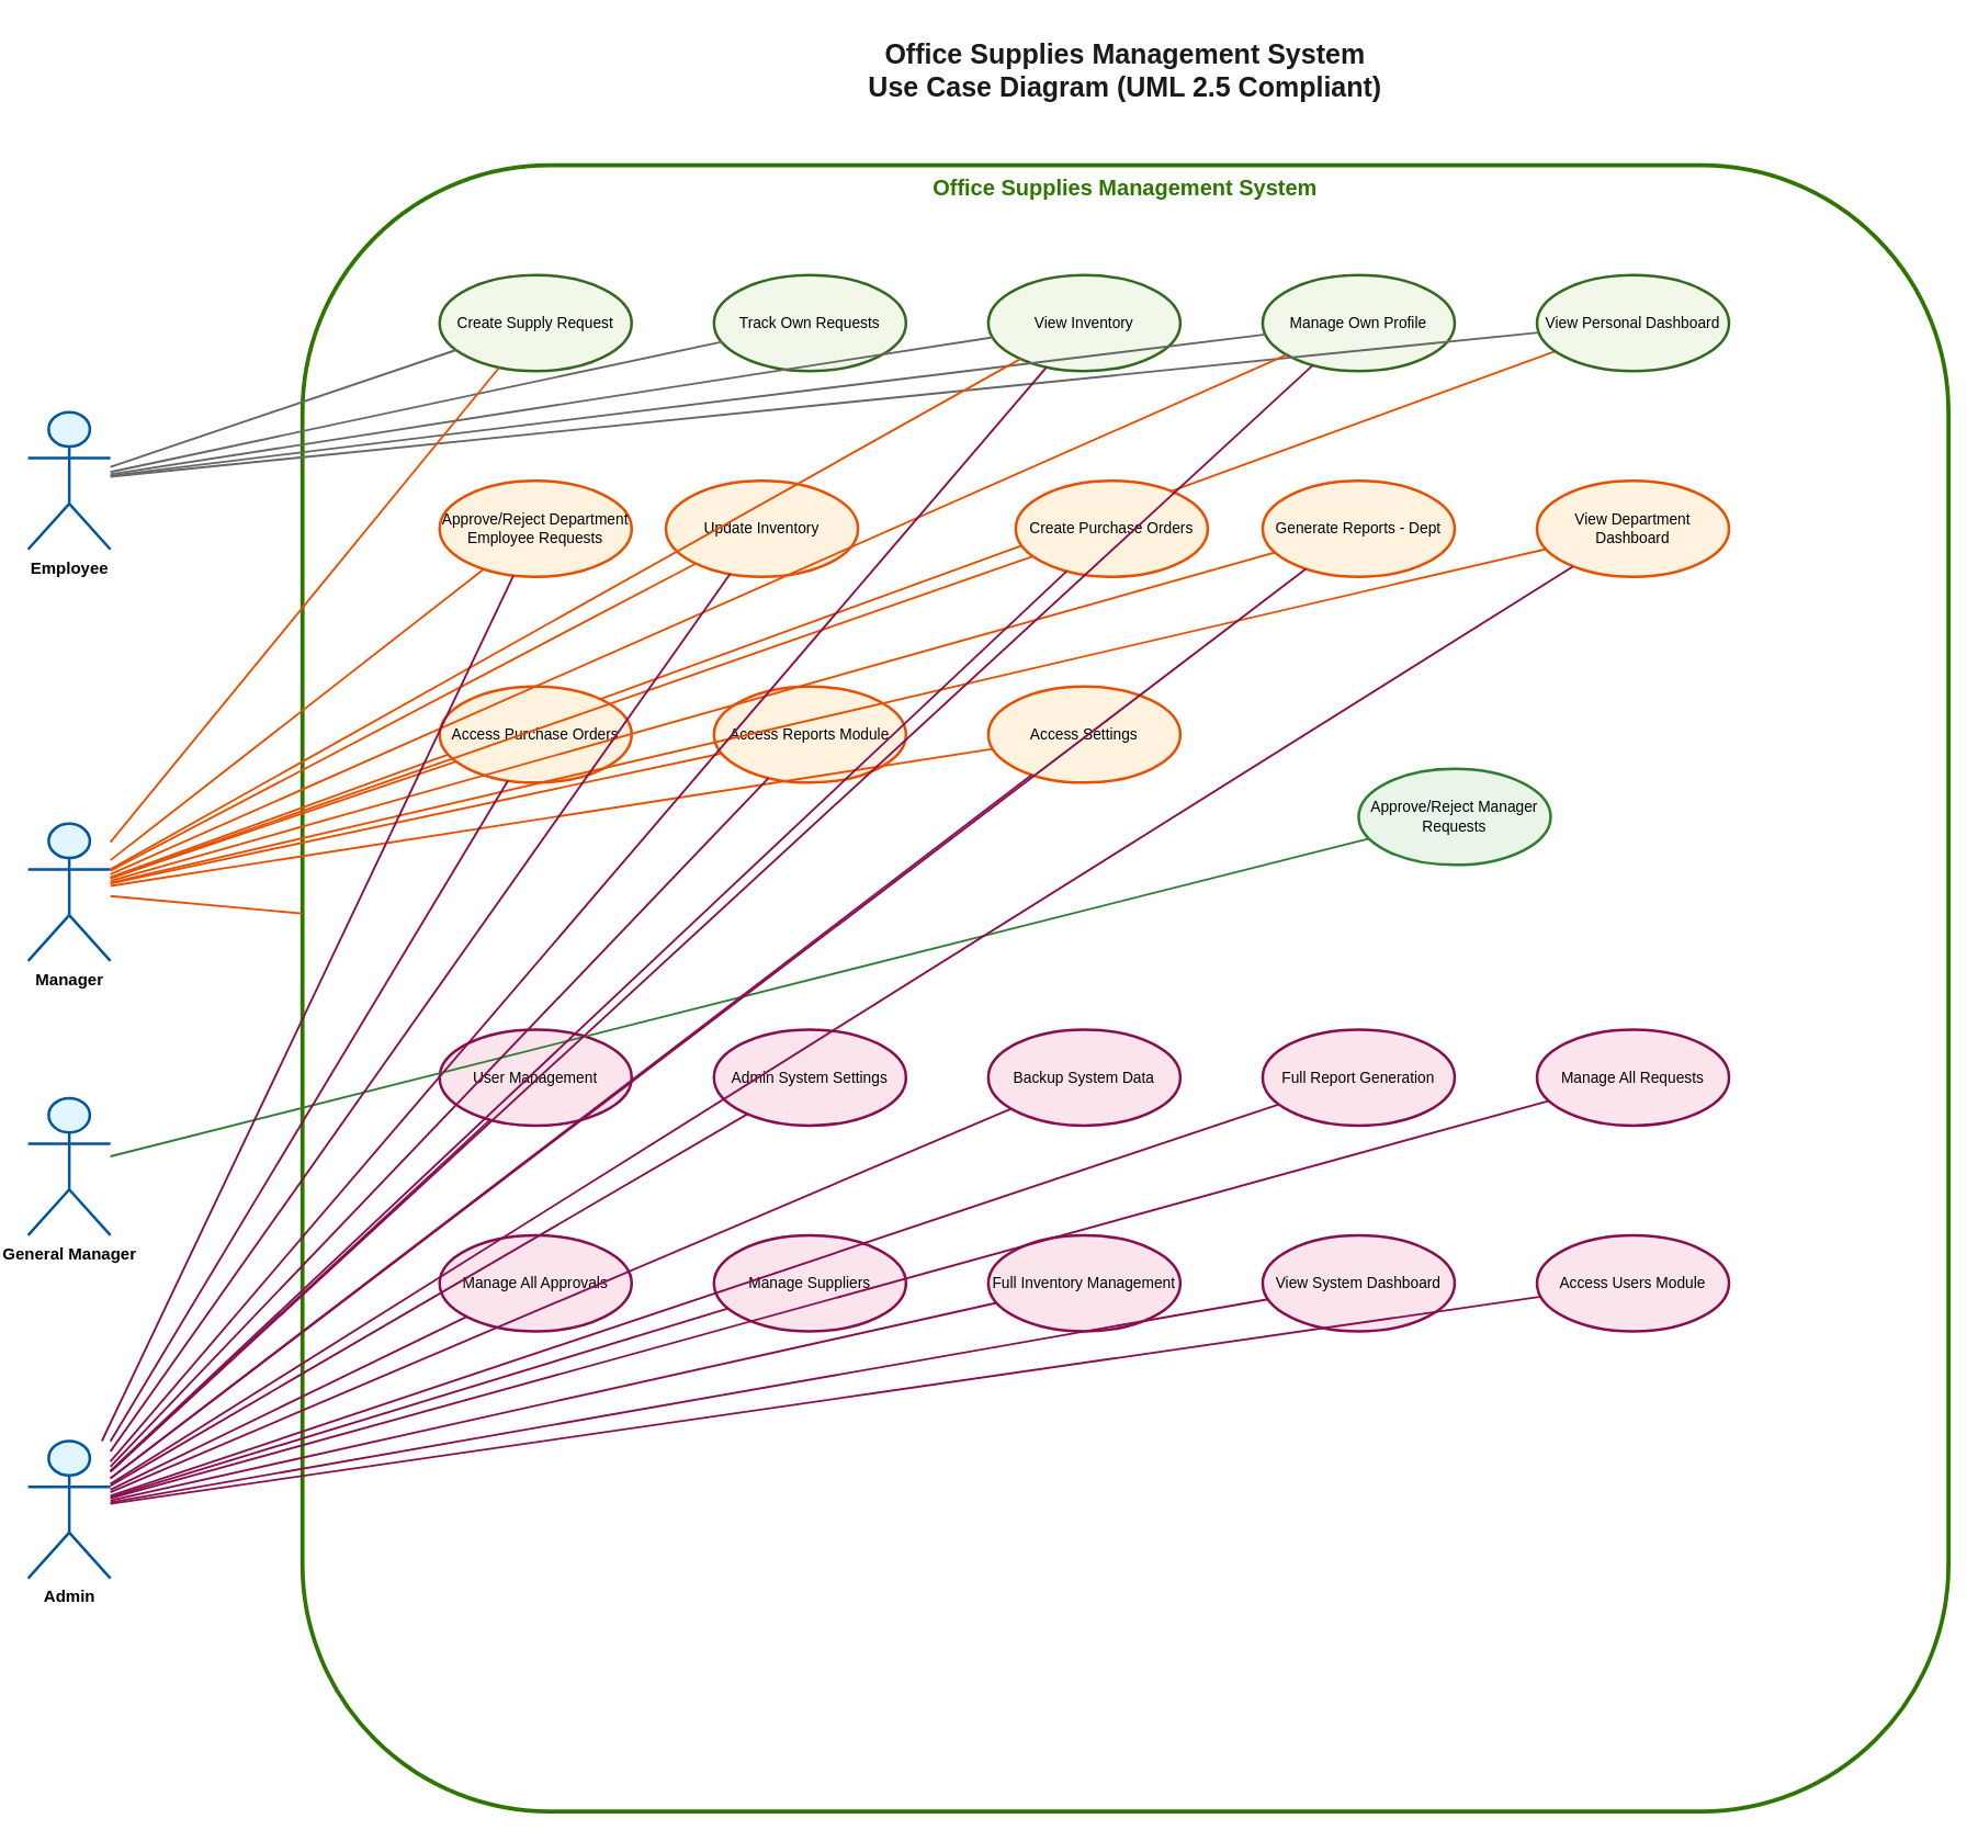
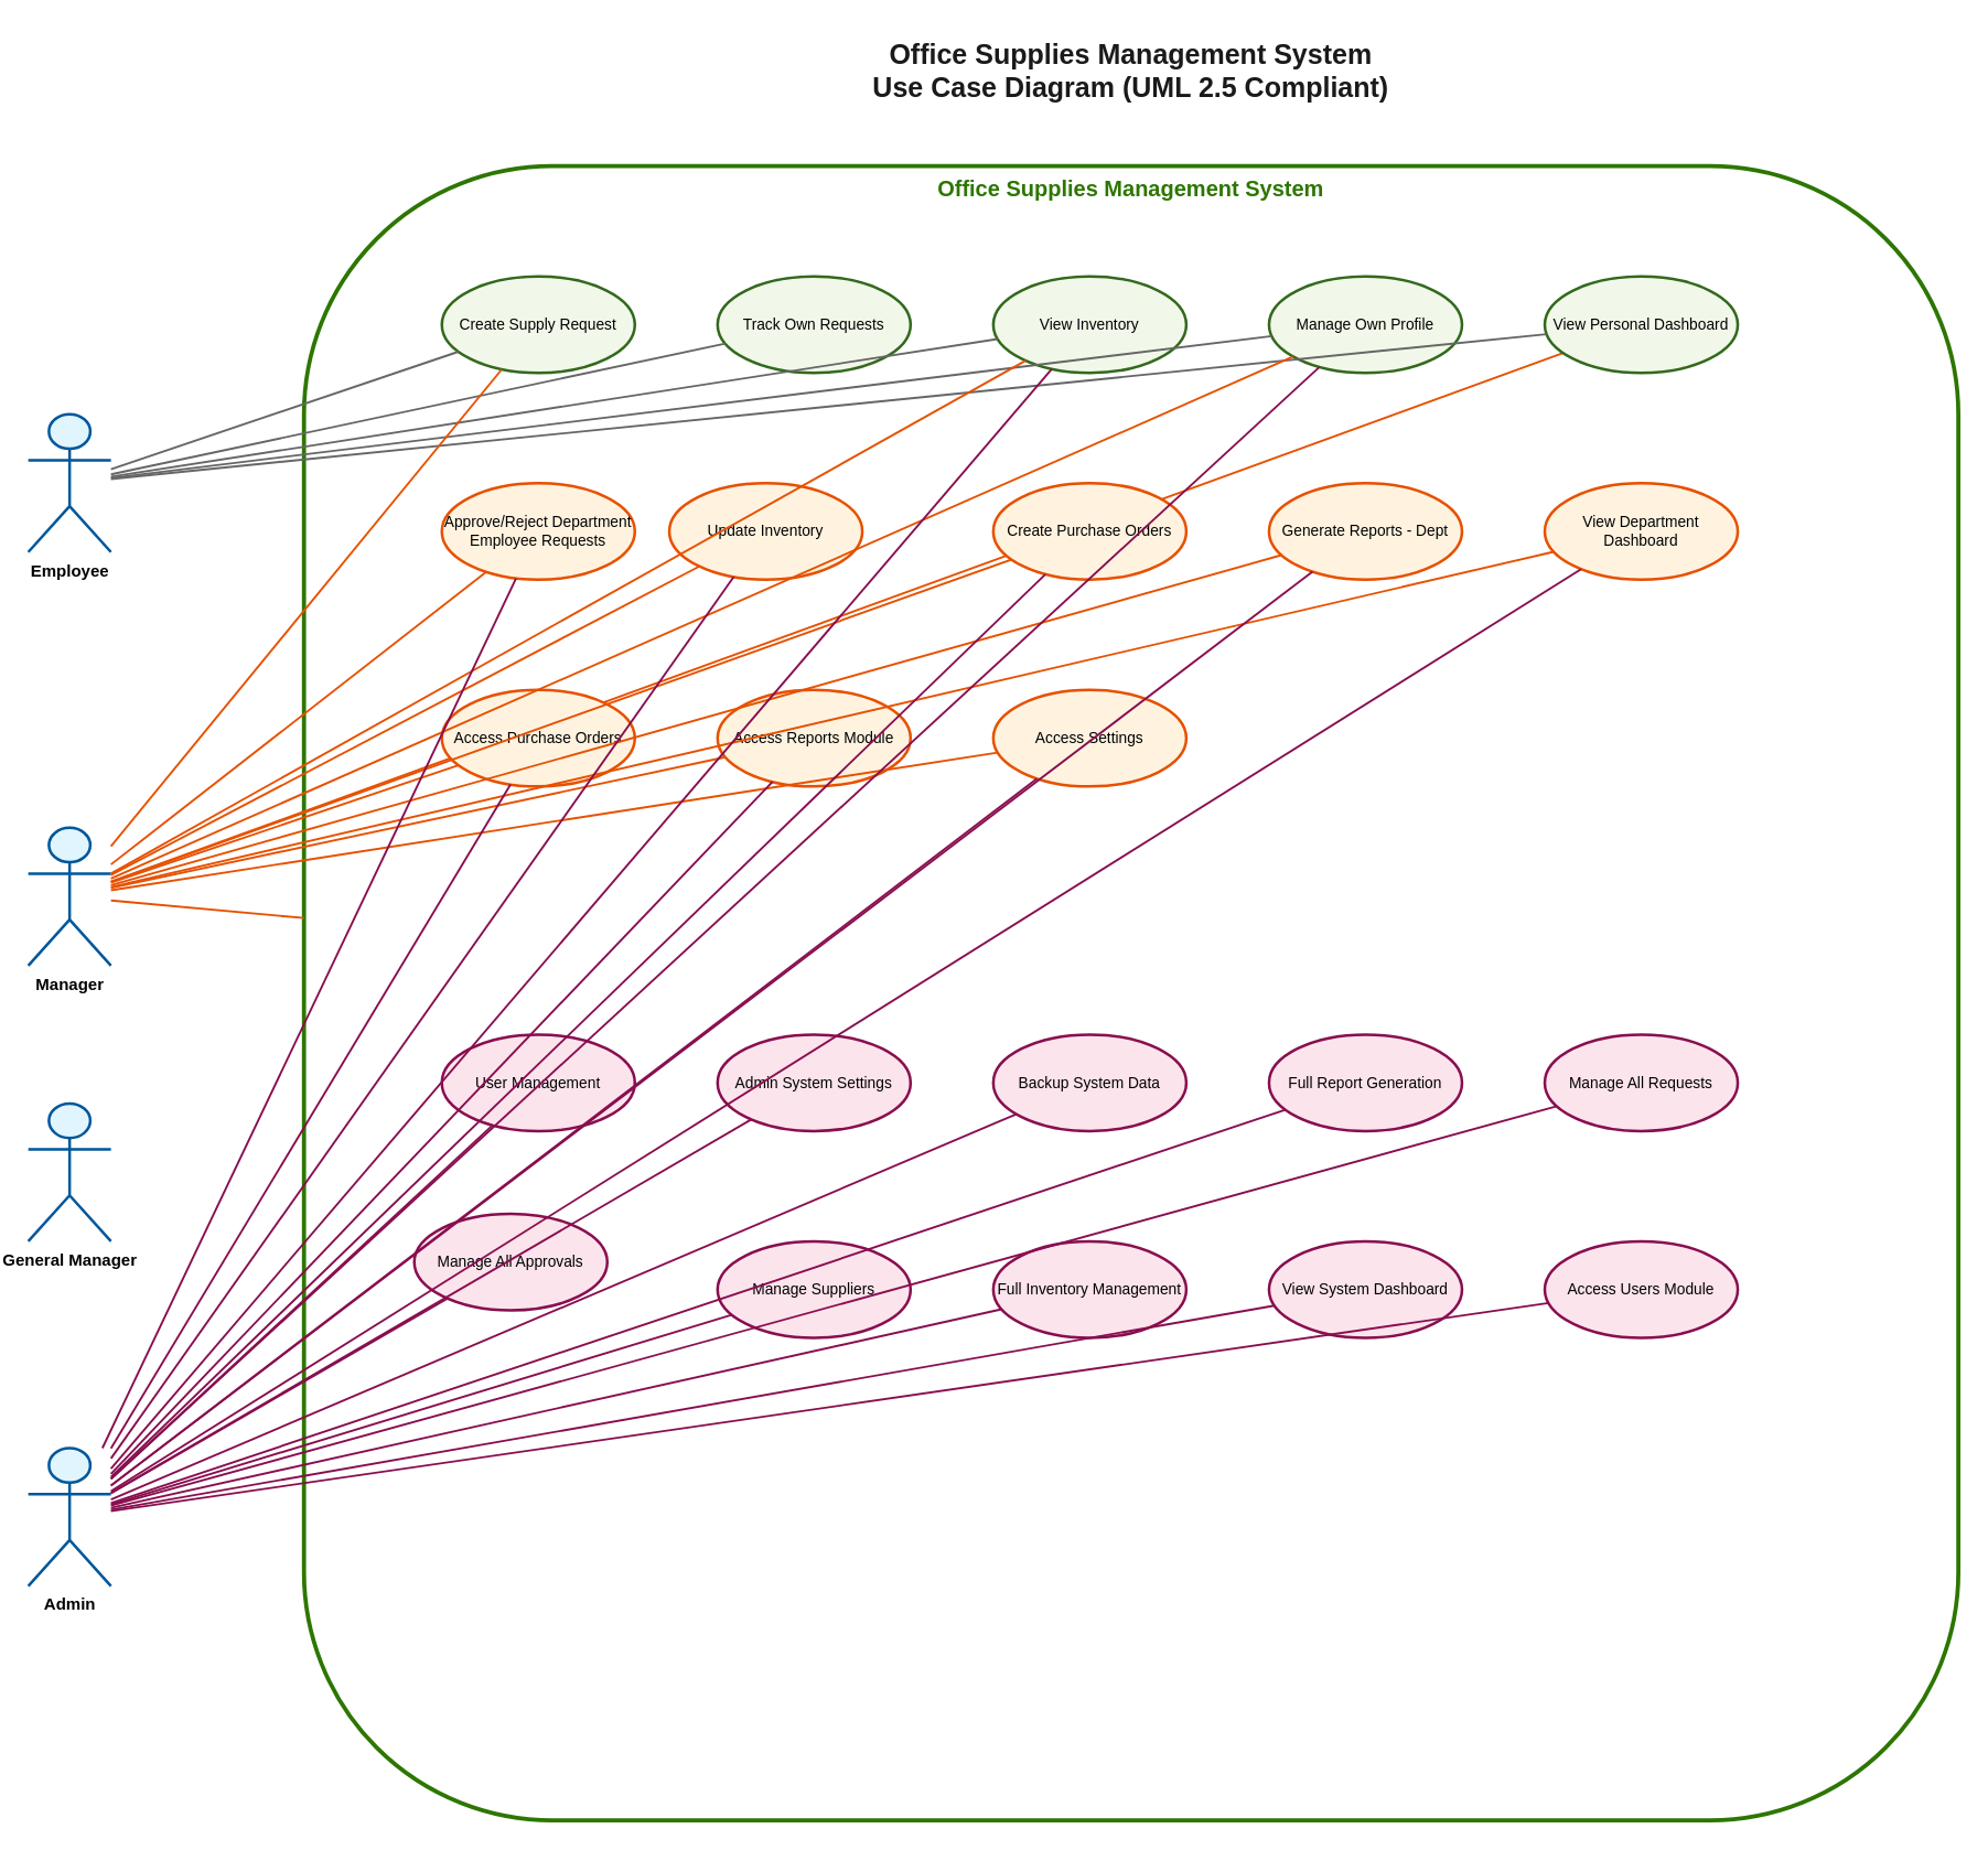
- <mxCell id="16" value="Create Purchase Orders" style="ellipse;whiteSpace=wrap;html=1;fillColor=#fff3e0;strokeColor=#e65100;strokeWidth=2;fontSize=11;" parent="1" vertex="1"><mxGeometry x="740" y="350" width="140" height="70" as="geometry" /></mxCell>
+ <mxCell id="16" value="Create Purchase Orders" style="ellipse;whiteSpace=wrap;html=1;fillColor=#fff3e0;strokeColor=#e65100;strokeWidth=2;fontSize=11;" parent="1" vertex="1"><mxGeometry x="720" y="350" width="140" height="70" as="geometry" /></mxCell>
- <mxCell id="22" value="Approve/Reject Manager Requests" style="ellipse;whiteSpace=wrap;html=1;fillColor=#e8f5e8;strokeColor=#2e7d32;strokeWidth=2;fontSize=11;" vertex="1" parent="1"><mxGeometry x="990" y="560" width="140" height="70" as="geometry" /></mxCell>
- <mxCell id="50" value="" style="endArrow=none;html=1;strokeColor=#2e7d32;strokeWidth=1.5;" edge="1" parent="1" source="7" target="22"><mxGeometry width="50" height="50" relative="1" as="geometry"><mxPoint x="120" y="800" as="sourcePoint" /><mxPoint x="170" y="750" as="targetPoint" /></mxGeometry></mxCell>
- <mxCell id="28" value="Manage All Approvals" style="ellipse;whiteSpace=wrap;html=1;fillColor=#fce4ec;strokeColor=#880e4f;strokeWidth=2;fontSize=11;" parent="1" vertex="1"><mxGeometry x="320" y="900" width="140" height="70" as="geometry" /></mxCell>
+ <mxCell id="28" value="Manage All Approvals" style="ellipse;whiteSpace=wrap;html=1;fillColor=#fce4ec;strokeColor=#880e4f;strokeWidth=2;fontSize=11;" parent="1" vertex="1"><mxGeometry x="300" y="880" width="140" height="70" as="geometry" /></mxCell>
